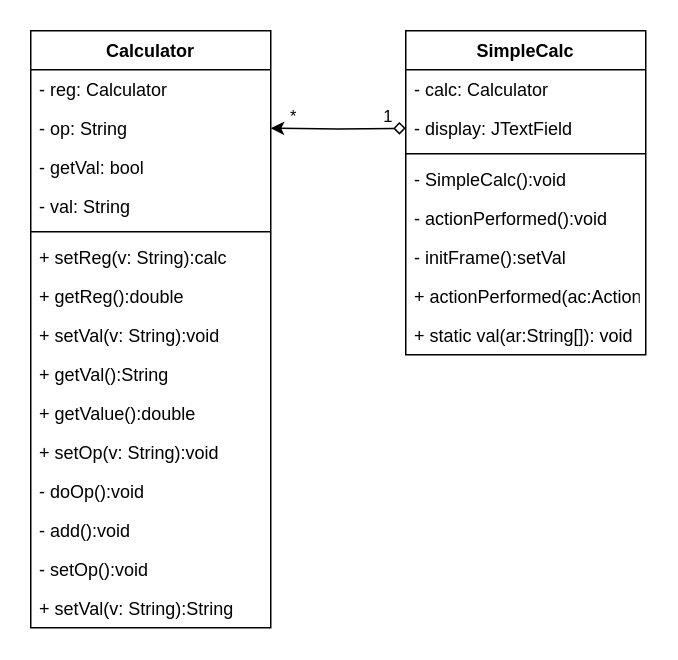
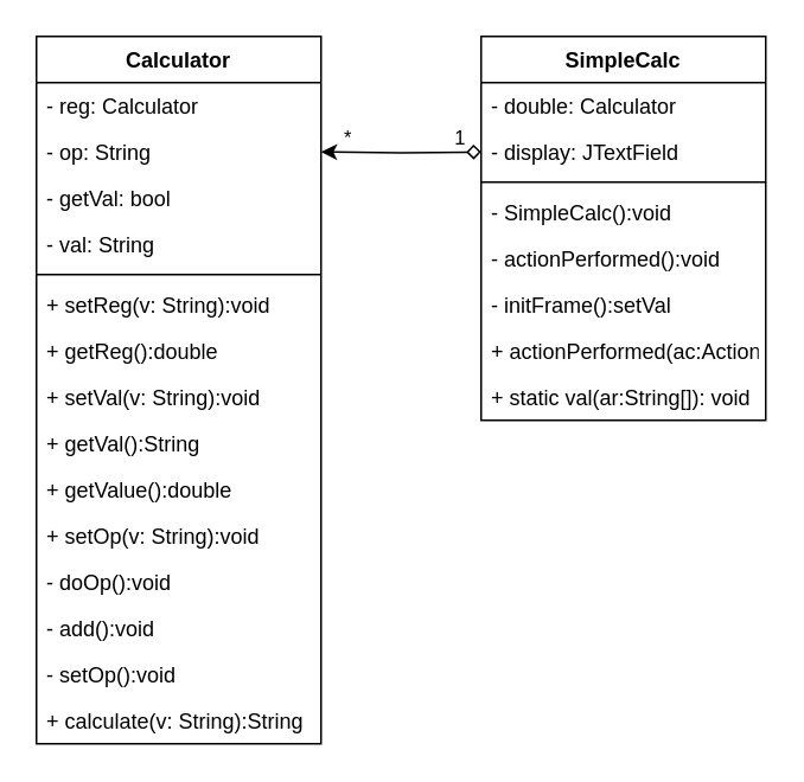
- <mxCell id="3" value="- calc: Calculator" style="text;strokeColor=none;fillColor=none;align=left;verticalAlign=top;spacingLeft=4;spacingRight=4;overflow=hidden;rotatable=0;points=[[0,0.5],[1,0.5]];portConstraint=eastwest;" parent="2" vertex="1"><mxGeometry y="26" width="160" height="26" as="geometry" /></mxCell>
+ <mxCell id="3" value="- double: Calculator" style="text;strokeColor=none;fillColor=none;align=left;verticalAlign=top;spacingLeft=4;spacingRight=4;overflow=hidden;rotatable=0;points=[[0,0.5],[1,0.5]];portConstraint=eastwest;" parent="2" vertex="1"><mxGeometry y="26" width="160" height="26" as="geometry" /></mxCell>
- <mxCell id="20" value="+ setReg(v: String):calc" style="text;strokeColor=none;fillColor=none;align=left;verticalAlign=top;spacingLeft=4;spacingRight=4;overflow=hidden;rotatable=0;points=[[0,0.5],[1,0.5]];portConstraint=eastwest;" parent="14" vertex="1"><mxGeometry y="138" width="160" height="26" as="geometry" /></mxCell>
+ <mxCell id="20" value="+ setReg(v: String):void" style="text;strokeColor=none;fillColor=none;align=left;verticalAlign=top;spacingLeft=4;spacingRight=4;overflow=hidden;rotatable=0;points=[[0,0.5],[1,0.5]];portConstraint=eastwest;" parent="14" vertex="1"><mxGeometry y="138" width="160" height="26" as="geometry" /></mxCell>
- <mxCell id="29" value="+ setVal(v: String):String" style="text;strokeColor=none;fillColor=none;align=left;verticalAlign=top;spacingLeft=4;spacingRight=4;overflow=hidden;rotatable=0;points=[[0,0.5],[1,0.5]];portConstraint=eastwest;" parent="14" vertex="1"><mxGeometry y="372" width="160" height="26" as="geometry" /></mxCell>
+ <mxCell id="29" value="+ calculate(v: String):String" style="text;strokeColor=none;fillColor=none;align=left;verticalAlign=top;spacingLeft=4;spacingRight=4;overflow=hidden;rotatable=0;points=[[0,0.5],[1,0.5]];portConstraint=eastwest;" parent="14" vertex="1"><mxGeometry y="372" width="160" height="26" as="geometry" /></mxCell>
